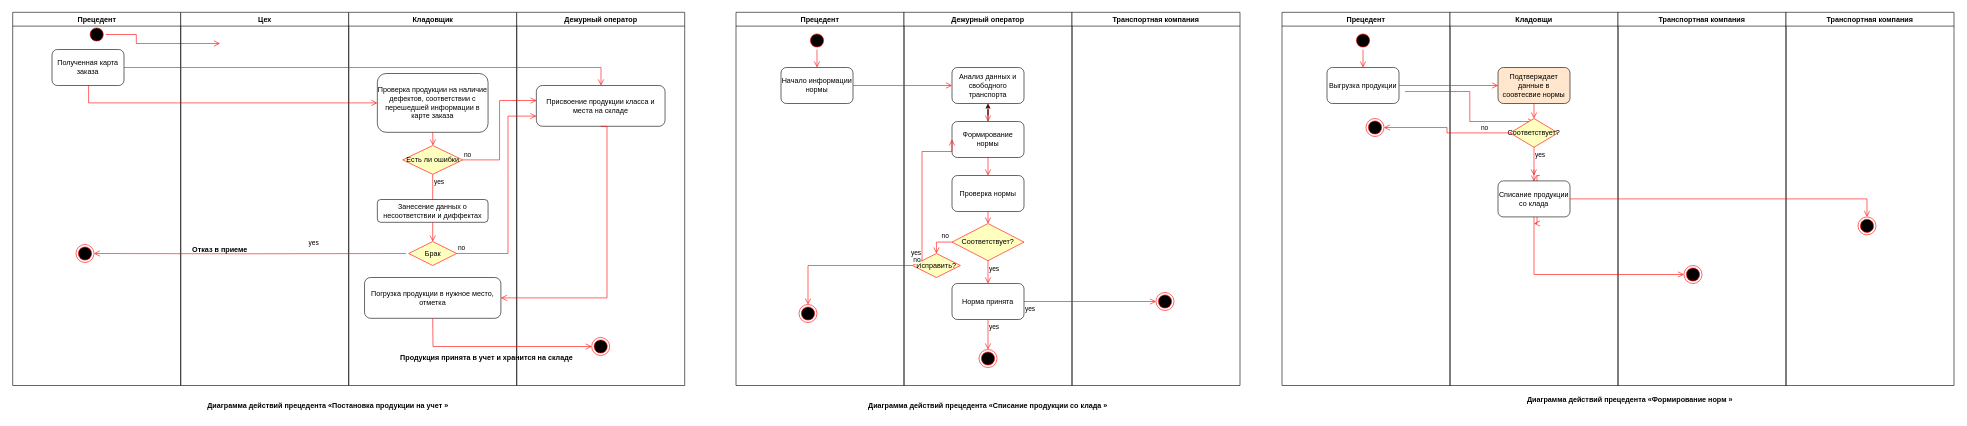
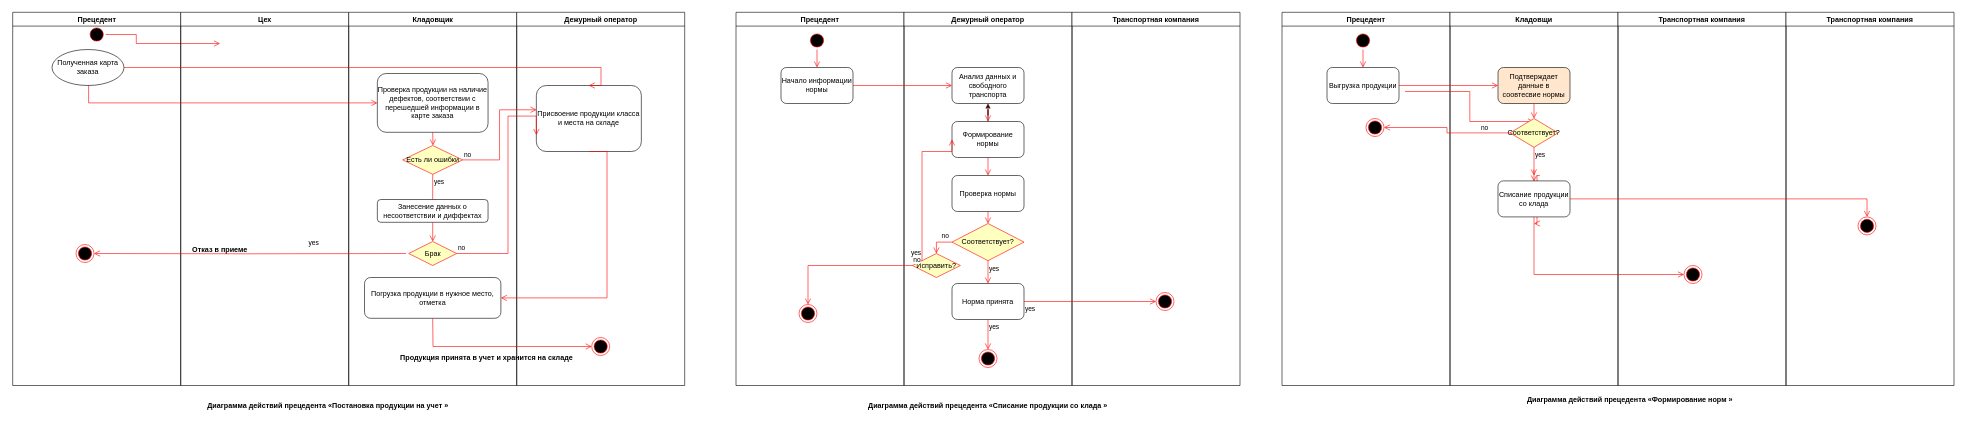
- <mxCell id="3" value="Полученная карта заказа" style="rounded=1;whiteSpace=wrap;html=1;" vertex="1" parent="2"><mxGeometry x="65.5" y="62" width="120" height="60" as="geometry" /></mxCell>
+ <mxCell id="3" value="Полученная карта заказа" style="ellipse;whiteSpace=wrap;html=1;" vertex="1" parent="2"><mxGeometry x="65.5" y="62" width="120" height="60" as="geometry" /></mxCell>
- <mxCell id="21" value="Присвоение продукции класса и места на складе " style="rounded=1;whiteSpace=wrap;html=1;" vertex="1" parent="20"><mxGeometry x="32.75" y="122" width="214.5" height="68" as="geometry" /></mxCell>
+ <mxCell id="21" value="Присвоение продукции класса и места на складе " style="rounded=1;whiteSpace=wrap;html=1;" vertex="1" parent="20"><mxGeometry x="32.75" y="122" width="175" height="110" as="geometry" /></mxCell>
